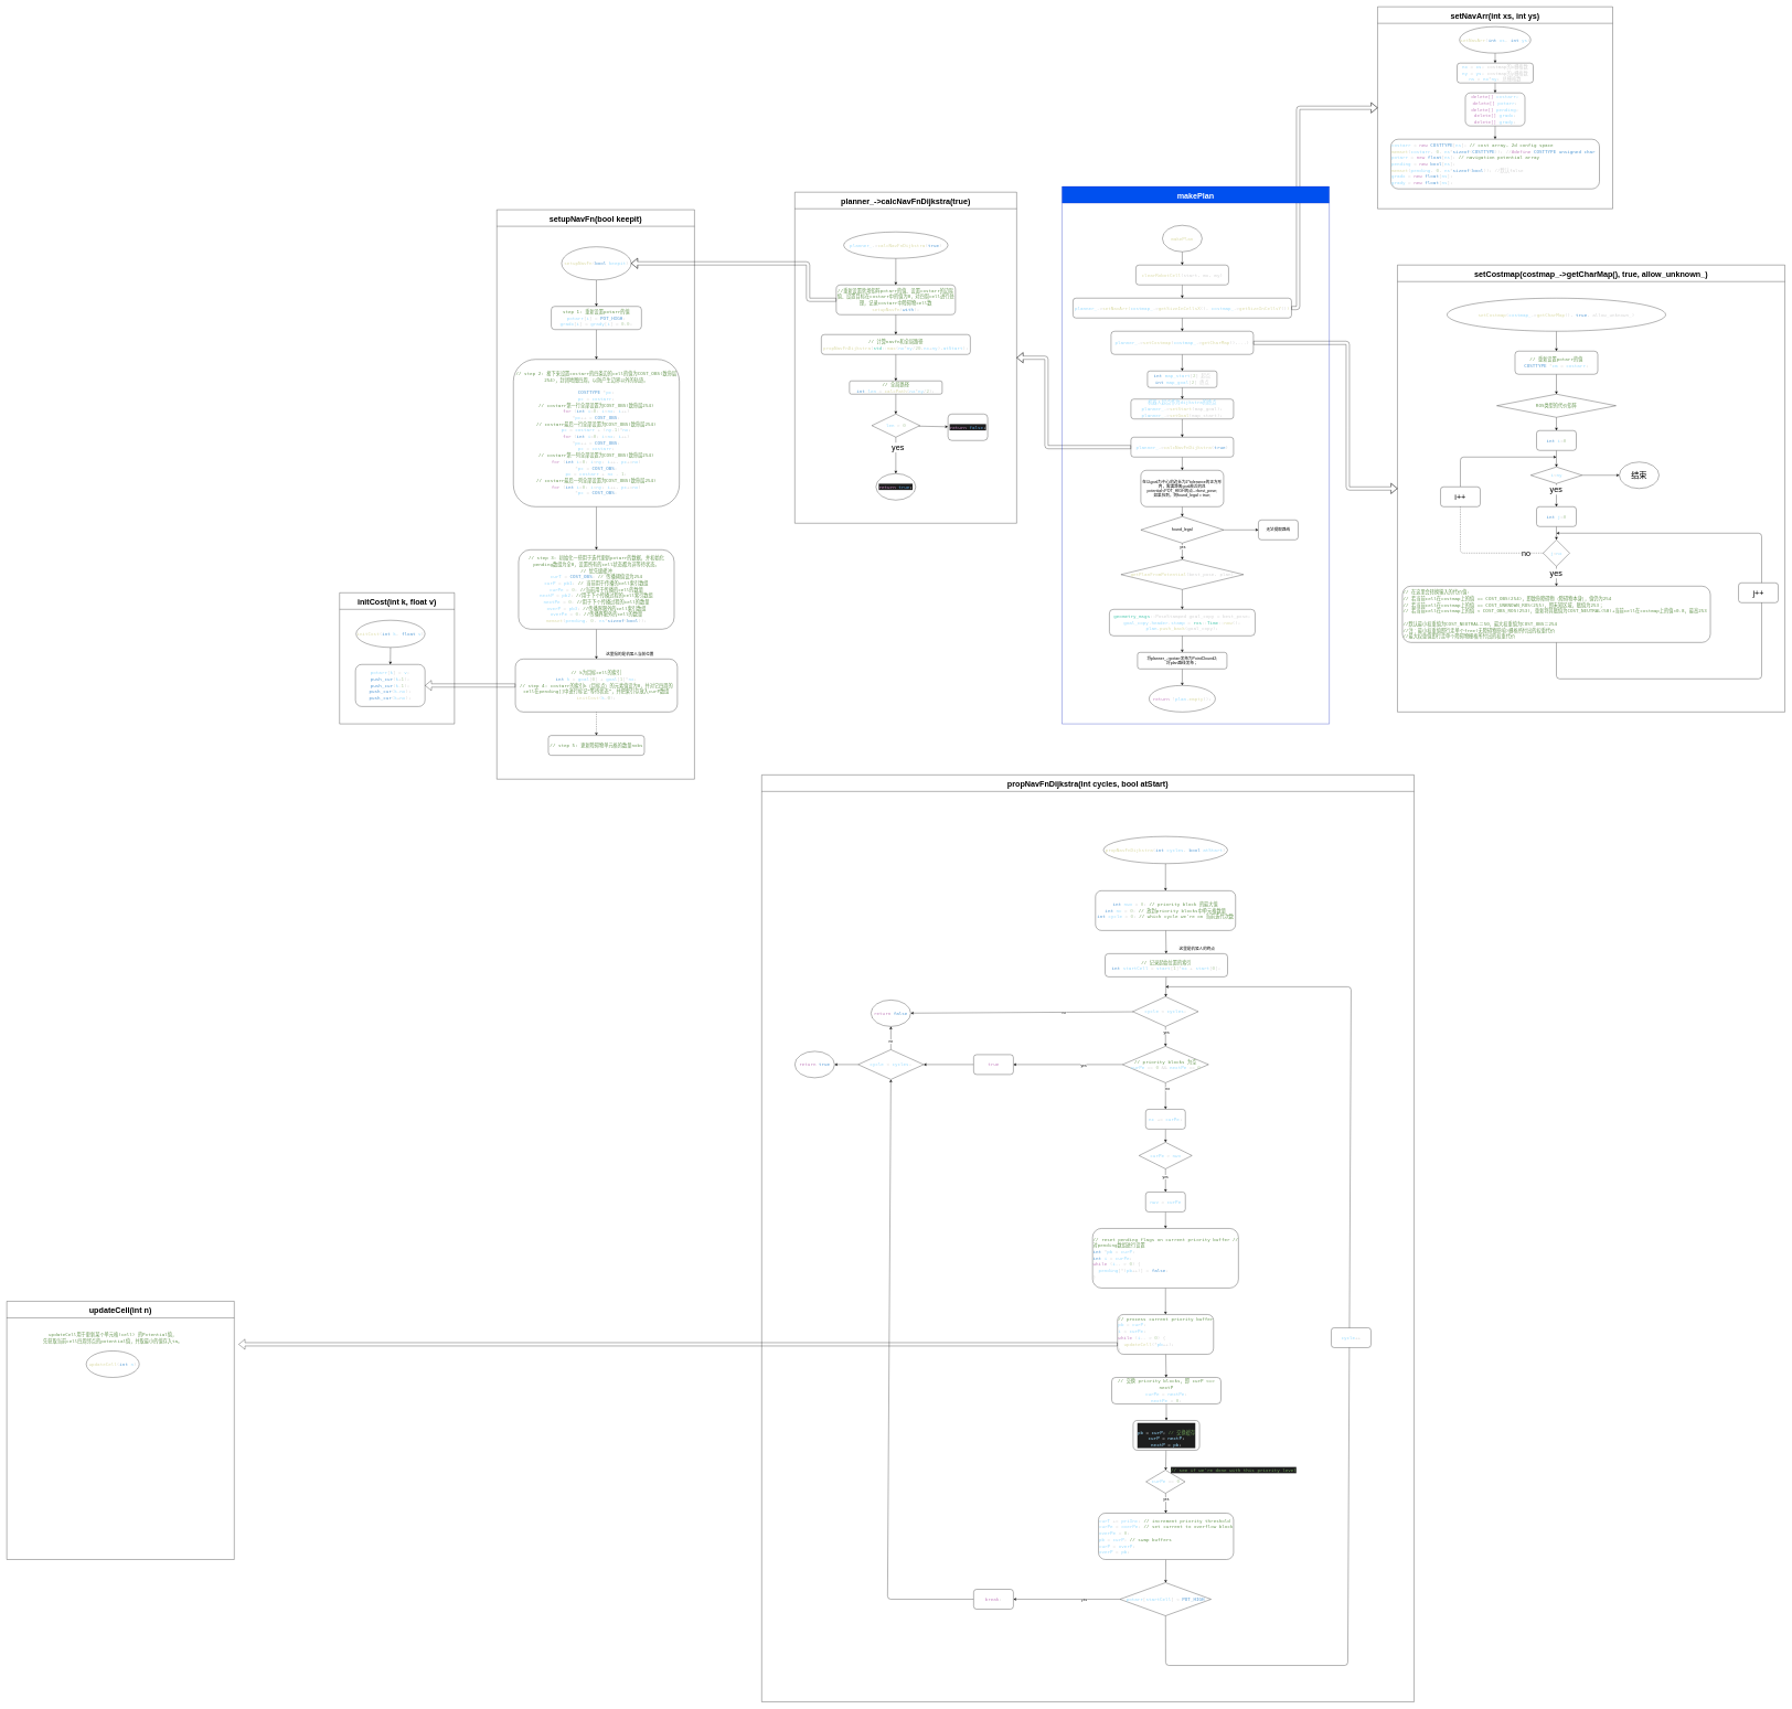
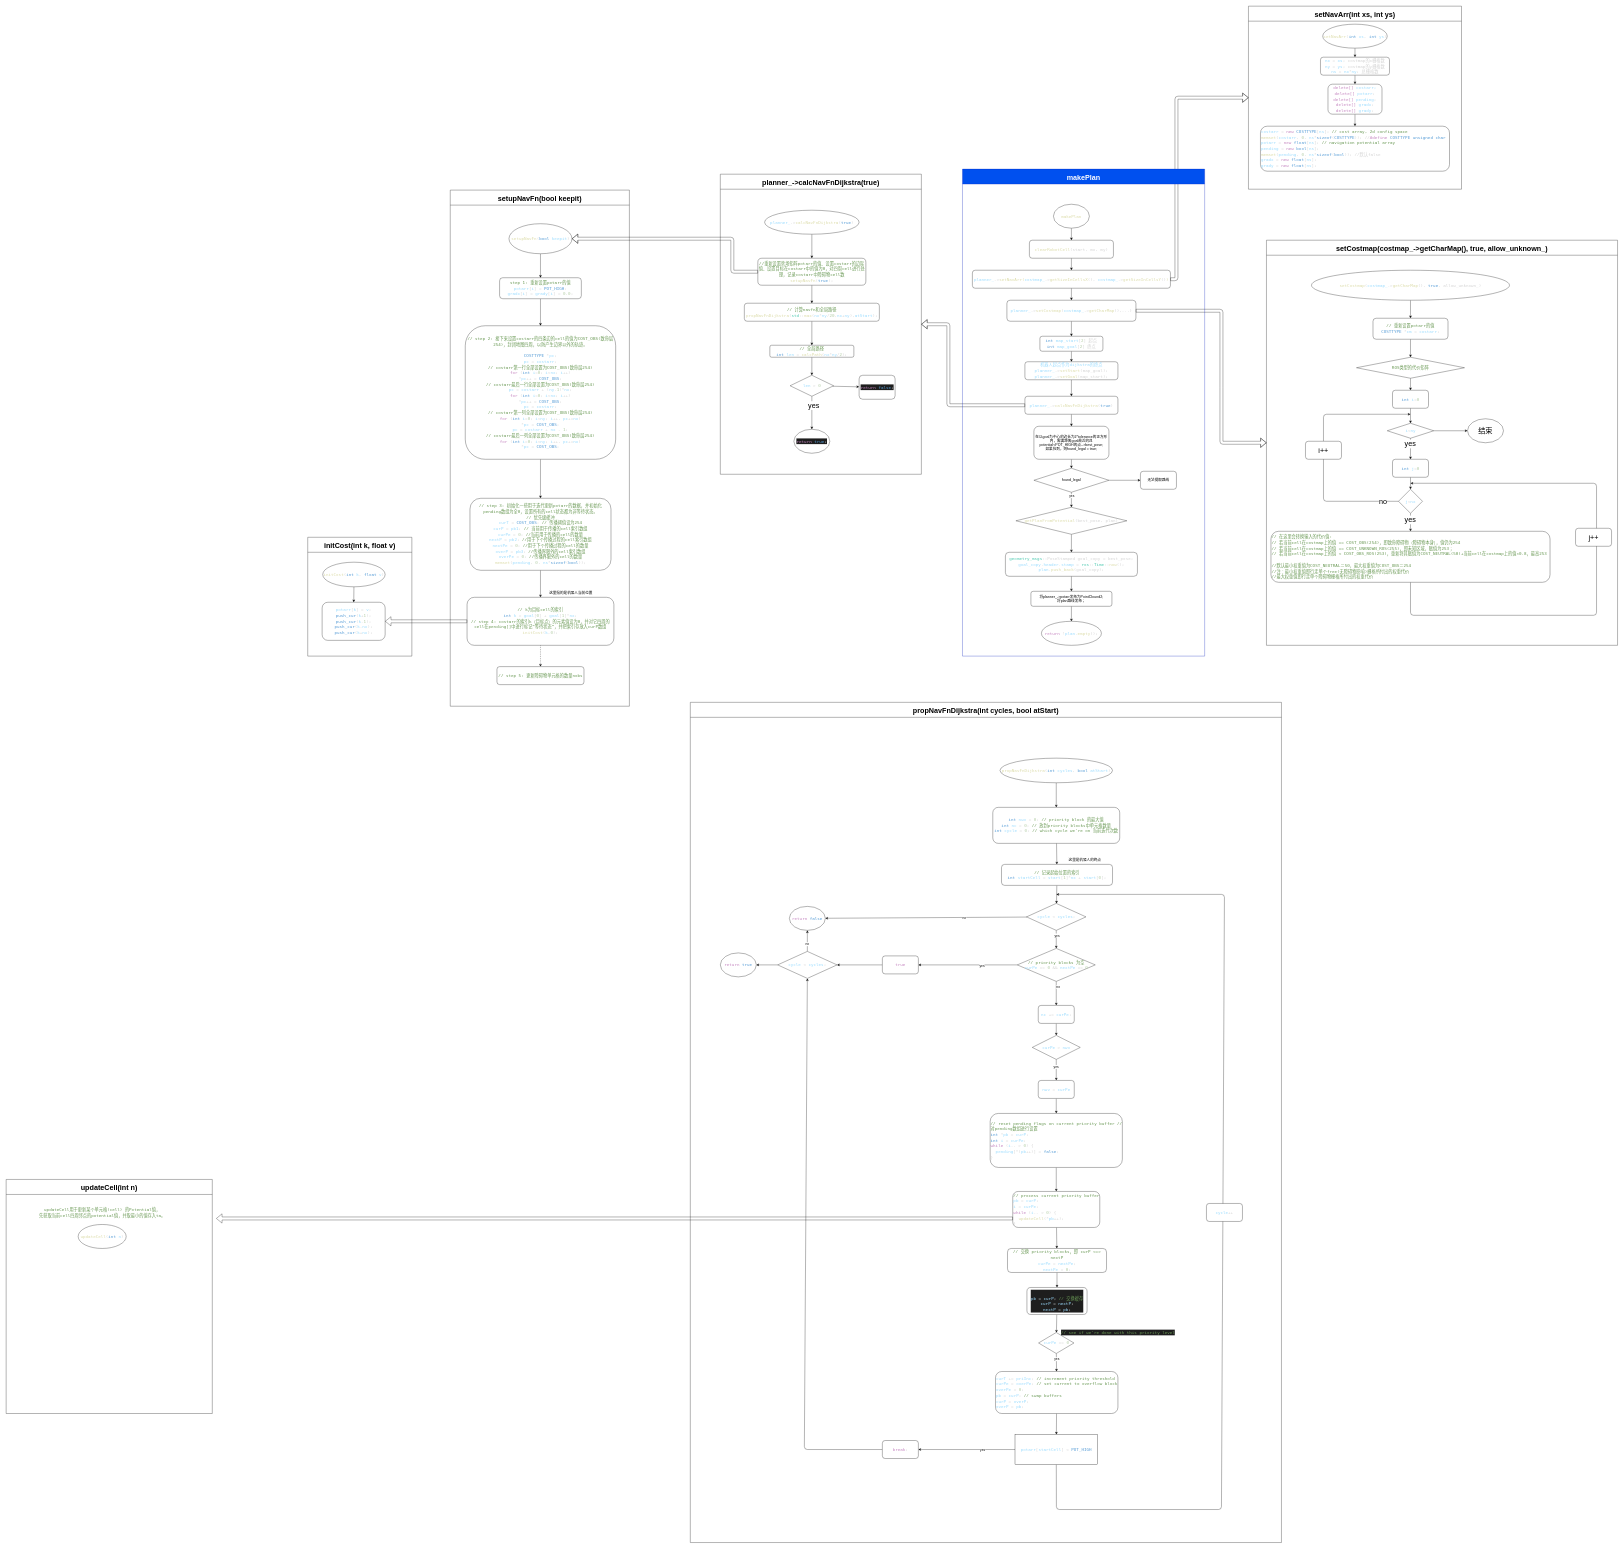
- <mxCell id="67" value="&lt;div style=&quot;color: rgb(212 , 212 , 212) ; font-family: &amp;#34;droid sans mono&amp;#34; , &amp;#34;monospace&amp;#34; , monospace ; font-size: 14px ; line-height: 19px&quot;&gt;&lt;div&gt;&lt;span style=&quot;color: rgb(106 , 153 , 85)&quot;&gt;      //重新设置势场矩阵potarr的值、设置costarr的边际值、设置目标在costarr中的值为0，对四周cell进行处理，记录costarr中障碍物cell数&lt;/span&gt;&lt;/div&gt;&lt;div&gt;      &lt;span style=&quot;color: rgb(220 , 220 , 170)&quot;&gt;setupNavFn&lt;/span&gt;(&lt;span style=&quot;color: rgb(86 , 156 , 214)&quot;&gt;with&lt;/span&gt;);&lt;/div&gt;&lt;/div&gt;" style="rounded=1;whiteSpace=wrap;html=1;labelBackgroundColor=none;fontSize=24;" parent="1" vertex="1"><mxGeometry x="2525" y="860" width="360" height="90" as="geometry" /></mxCell>
+ <mxCell id="67" value="&lt;div style=&quot;color: rgb(212 , 212 , 212) ; font-family: &amp;#34;droid sans mono&amp;#34; , &amp;#34;monospace&amp;#34; , monospace ; font-size: 14px ; line-height: 19px&quot;&gt;&lt;div&gt;&lt;span style=&quot;color: rgb(106 , 153 , 85)&quot;&gt;      //重新设置势场矩阵potarr的值、设置costarr的边际值、设置目标在costarr中的值为0，对四周cell进行处理，记录costarr中障碍物cell数&lt;/span&gt;&lt;/div&gt;&lt;div&gt;      &lt;span style=&quot;color: rgb(220 , 220 , 170)&quot;&gt;setupNavFn&lt;/span&gt;(&lt;span style=&quot;color: rgb(86 , 156 , 214)&quot;&gt;true&lt;/span&gt;);&lt;/div&gt;&lt;/div&gt;" style="rounded=1;whiteSpace=wrap;html=1;labelBackgroundColor=none;fontSize=24;" parent="1" vertex="1"><mxGeometry x="2525" y="860" width="360" height="90" as="geometry" /></mxCell>
- <mxCell id="61" value="" style="edgeStyle=none;html=1;fontSize=24;endArrow=none;dashed=1;" parent="1" source="56" target="60" edge="1"><mxGeometry relative="1" as="geometry"><mxPoint x="4700" y="1380" as="targetPoint" /><mxPoint x="4660" y="1670" as="sourcePoint" /><Array as="points"><mxPoint x="4410" y="1670" /></Array></mxGeometry></mxCell>
+ <mxCell id="61" value="" style="edgeStyle=none;html=1;fontSize=24;endArrow=none;" parent="1" source="56" target="60" edge="1"><mxGeometry relative="1" as="geometry"><mxPoint x="4700" y="1380" as="targetPoint" /><mxPoint x="4660" y="1670" as="sourcePoint" /><Array as="points"><mxPoint x="4410" y="1670" /></Array></mxGeometry></mxCell>
- <mxCell id="145" value="&lt;div style=&quot;color: rgb(212 , 212 , 212) ; font-family: &amp;#34;droid sans mono&amp;#34; , &amp;#34;monospace&amp;#34; , monospace ; font-size: 14px ; line-height: 19px&quot;&gt;&lt;span style=&quot;color: rgb(156 , 220 , 254)&quot;&gt;potarr&lt;/span&gt;[&lt;span style=&quot;color: rgb(156 , 220 , 254)&quot;&gt;startCell&lt;/span&gt;] &amp;lt; &lt;span style=&quot;color: rgb(86 , 156 , 214)&quot;&gt;POT_HIGH&lt;/span&gt;&lt;/div&gt;" style="rhombus;whiteSpace=wrap;html=1;labelBackgroundColor=none;" vertex="1" parent="1"><mxGeometry x="3382" y="4780" width="275" height="100" as="geometry" /></mxCell>
+ <mxCell id="145" value="&lt;div style=&quot;color: rgb(212 , 212 , 212) ; font-family: &amp;#34;droid sans mono&amp;#34; , &amp;#34;monospace&amp;#34; , monospace ; font-size: 14px ; line-height: 19px&quot;&gt;&lt;span style=&quot;color: rgb(156 , 220 , 254)&quot;&gt;potarr&lt;/span&gt;[&lt;span style=&quot;color: rgb(156 , 220 , 254)&quot;&gt;startCell&lt;/span&gt;] &amp;lt; &lt;span style=&quot;color: rgb(86 , 156 , 214)&quot;&gt;POT_HIGH&lt;/span&gt;&lt;/div&gt;" style="whiteSpace=wrap;html=1;labelBackgroundColor=none;rounded=0;" vertex="1" parent="1"><mxGeometry x="3382" y="4780" width="275" height="100" as="geometry" /></mxCell>
